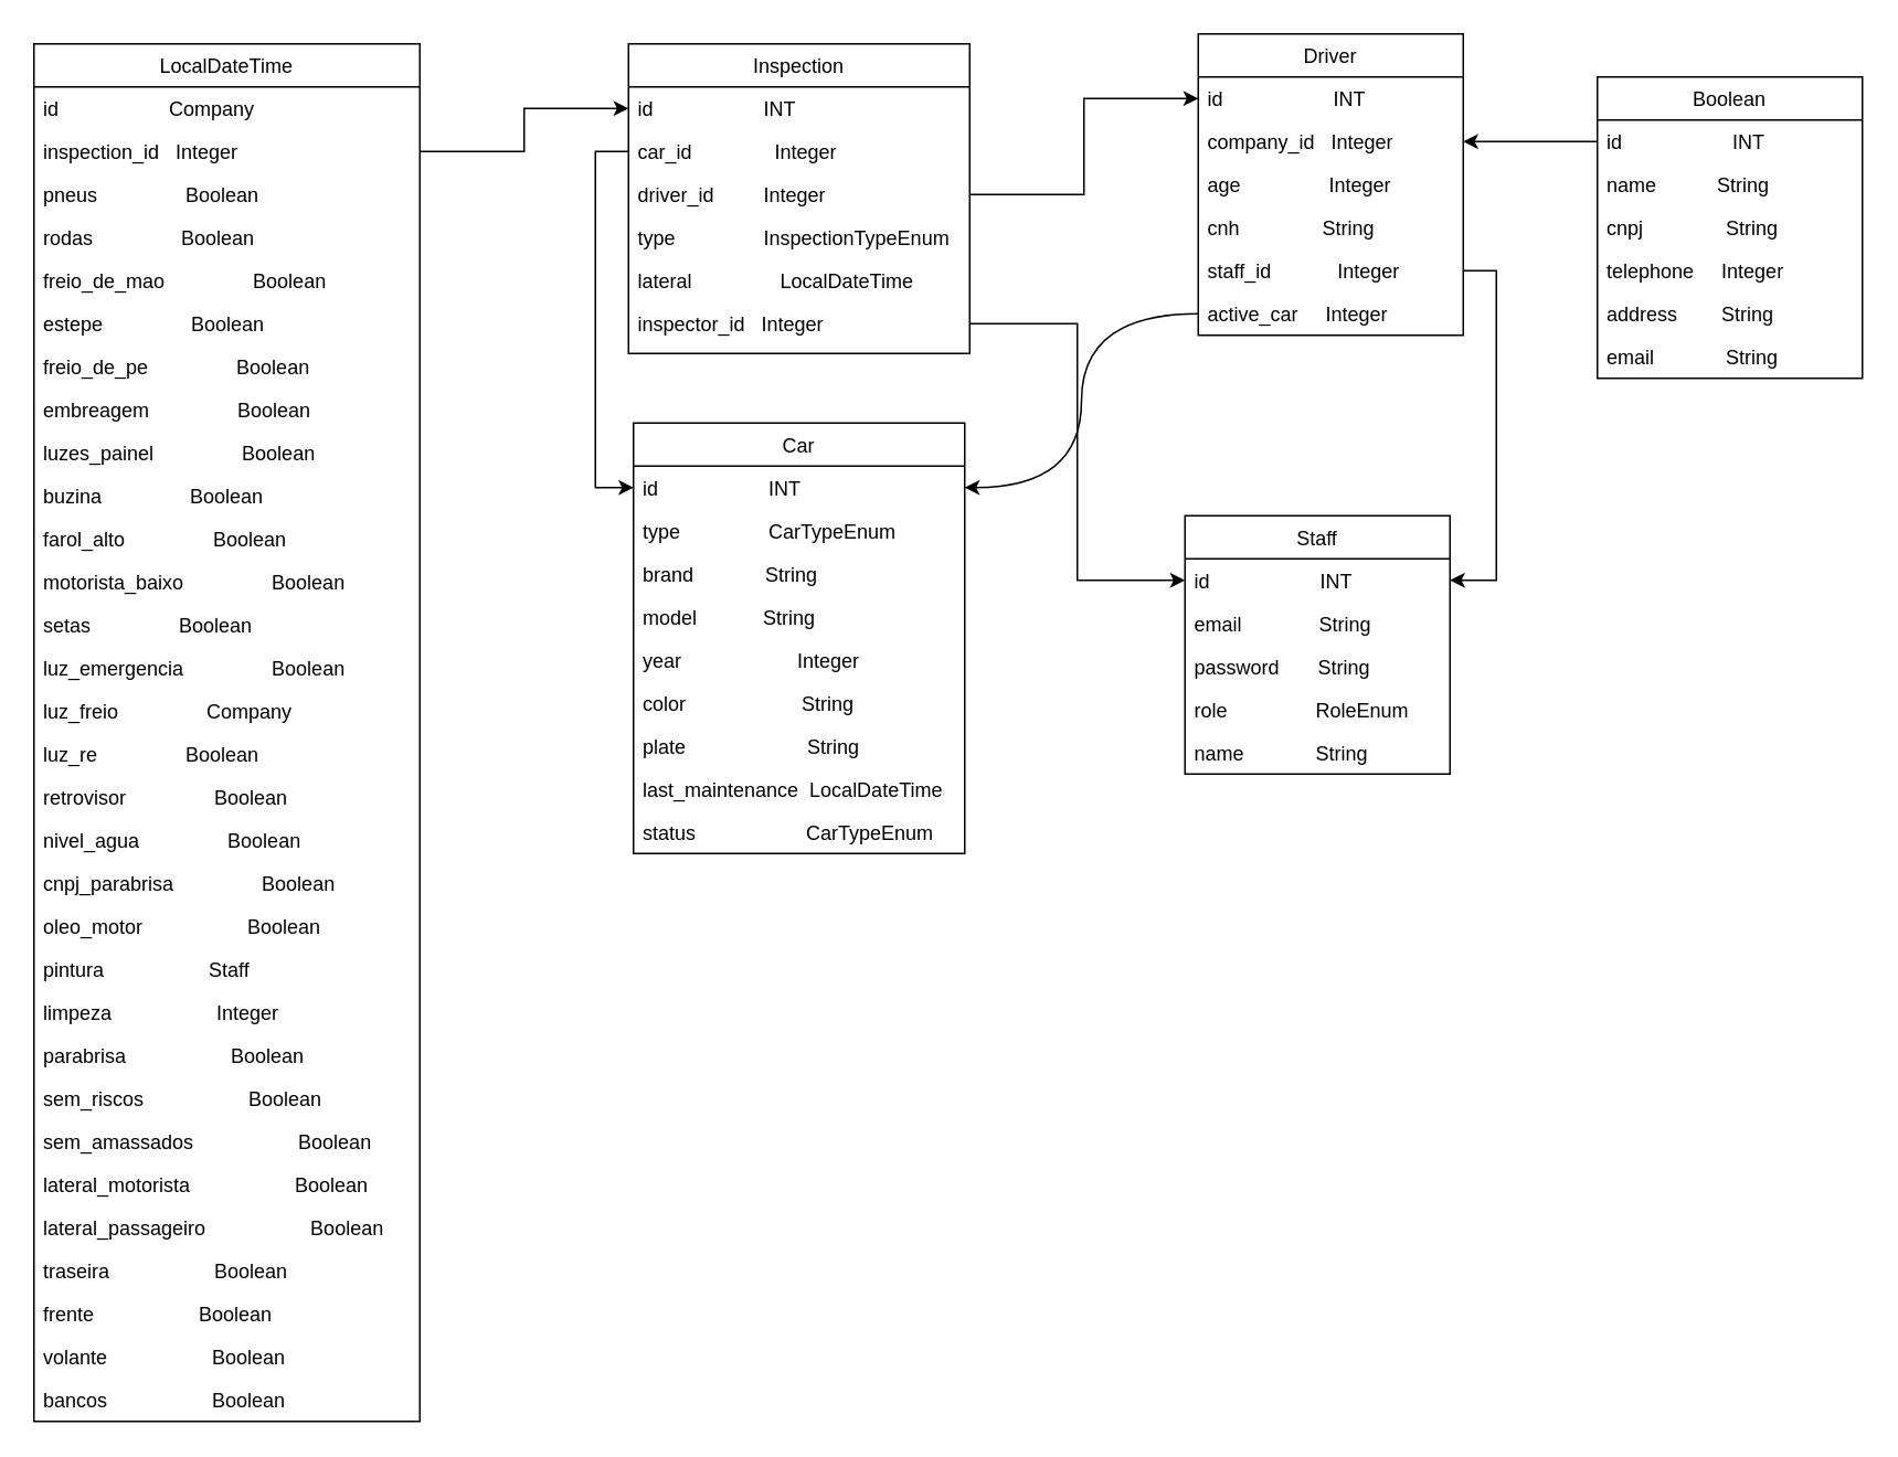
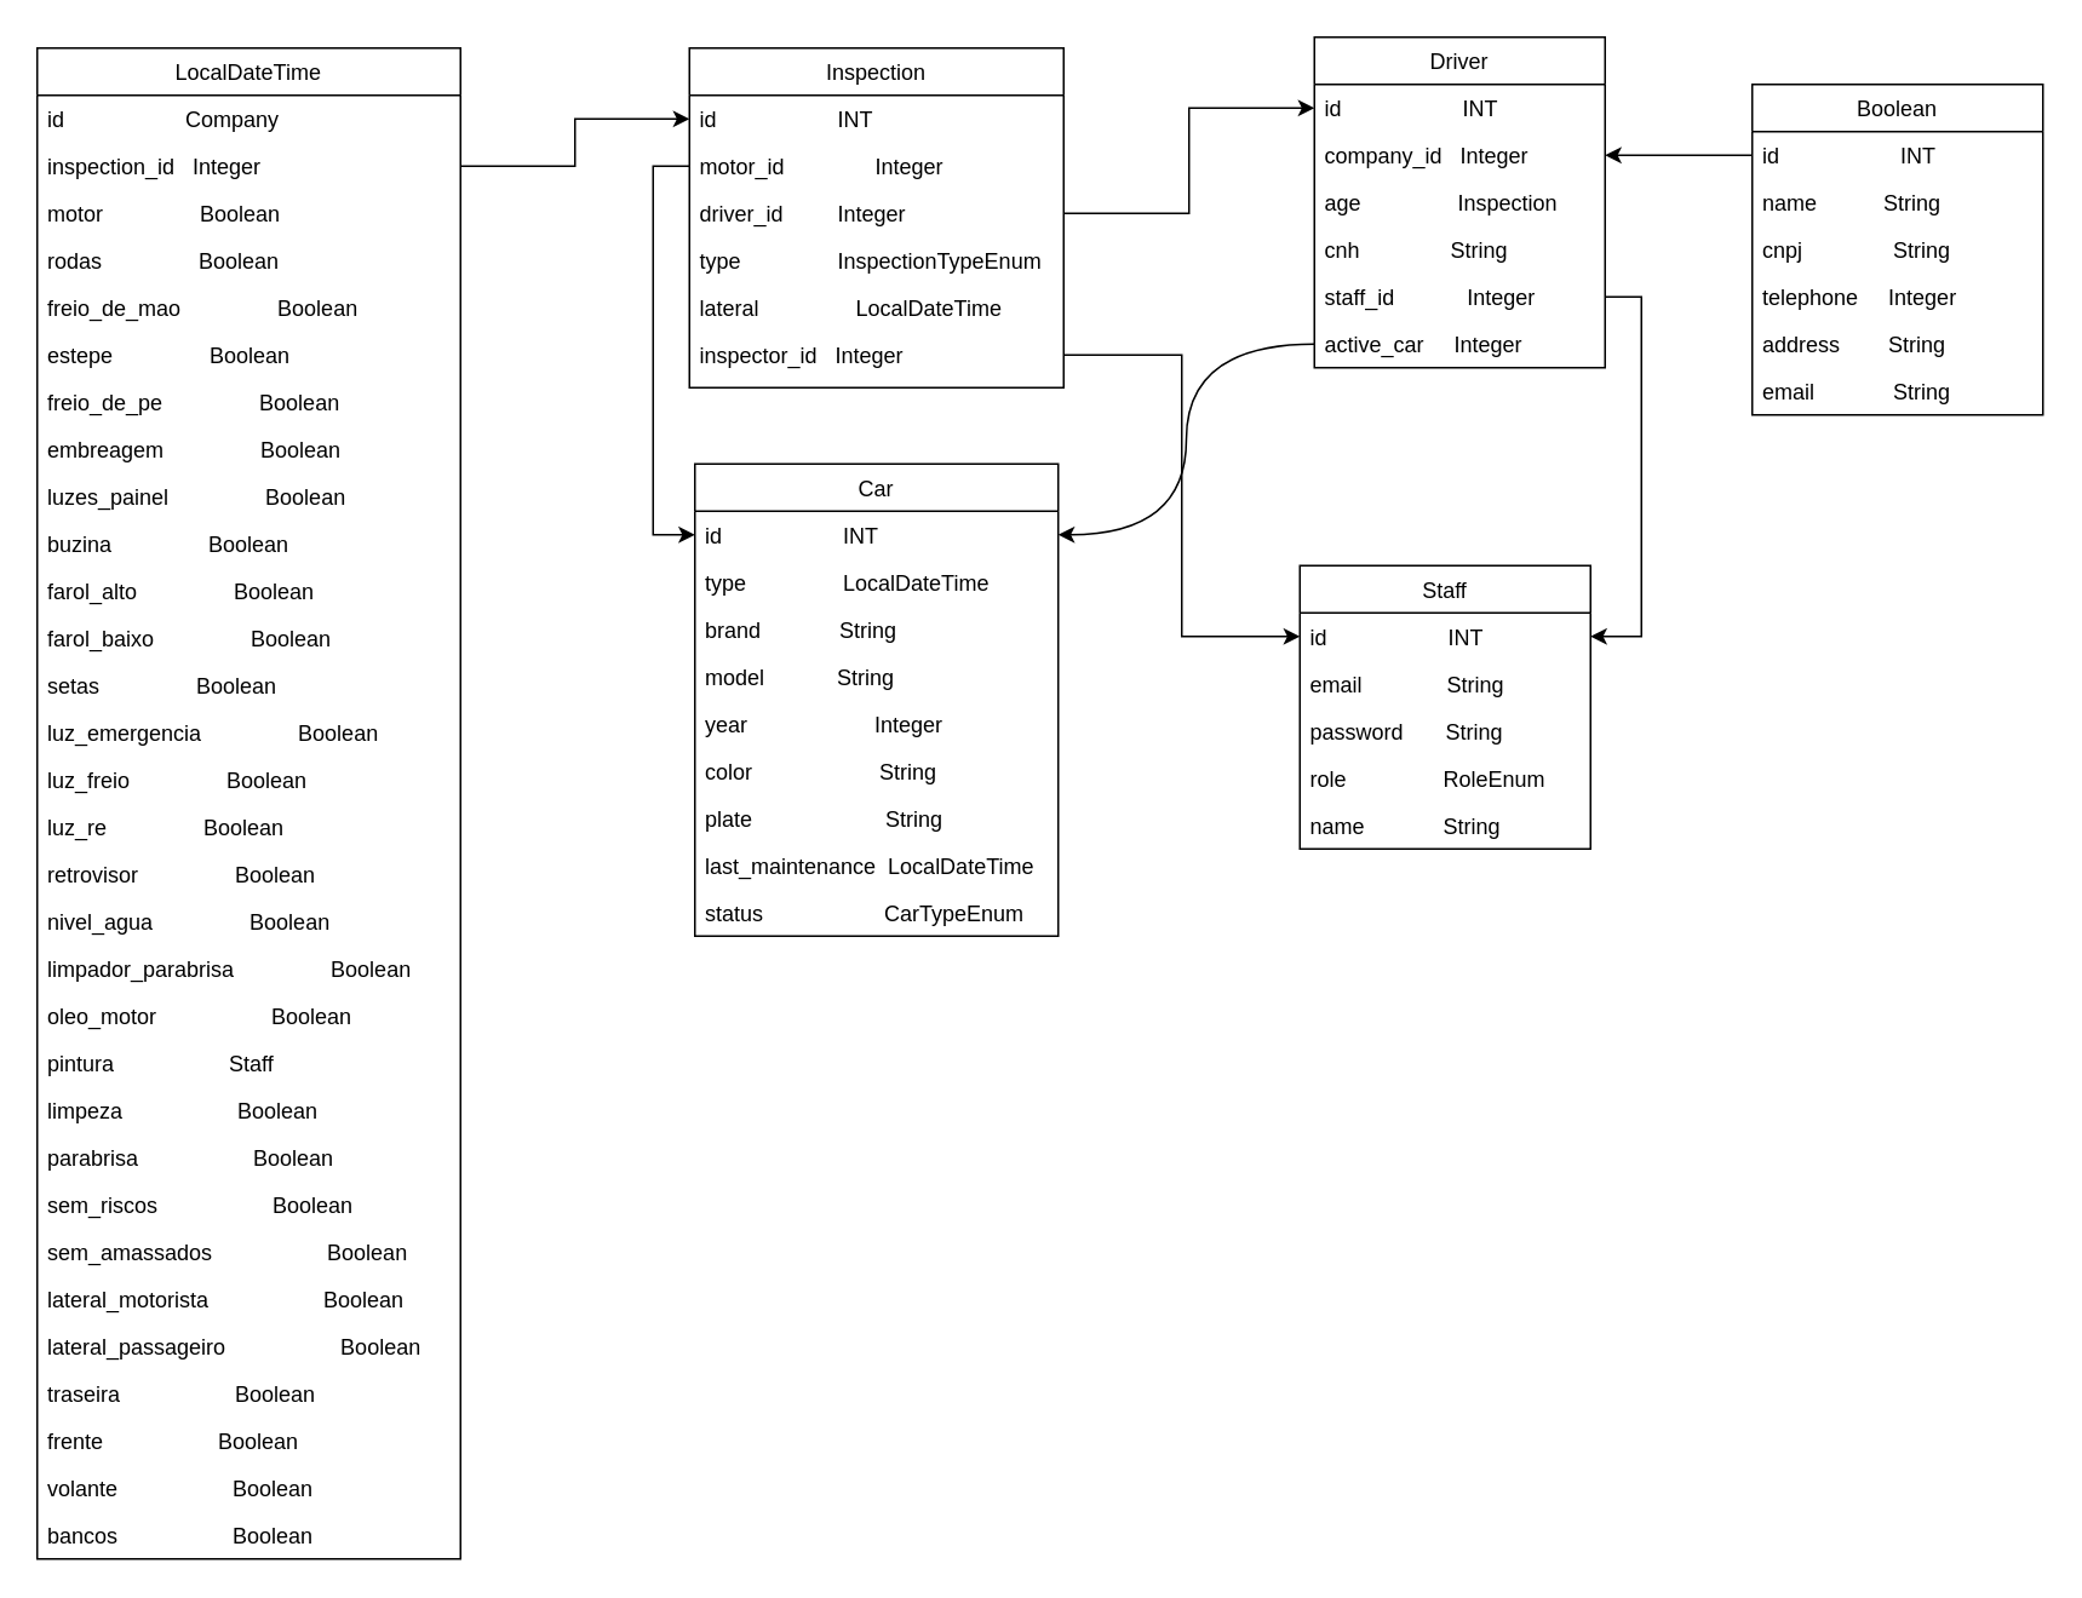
- <mxCell id="28" value="car_id               Integer" style="text;align=left;verticalAlign=top;spacingLeft=4;spacingRight=4;overflow=hidden;rotatable=0;points=[[0,0.5],[1,0.5]];portConstraint=eastwest;rounded=0;shadow=0;html=0;" parent="26" vertex="1"><mxGeometry y="52" width="206" height="26" as="geometry" /></mxCell>
+ <mxCell id="28" value="motor_id               Integer" style="text;align=left;verticalAlign=top;spacingLeft=4;spacingRight=4;overflow=hidden;rotatable=0;points=[[0,0.5],[1,0.5]];portConstraint=eastwest;rounded=0;shadow=0;html=0;" parent="26" vertex="1"><mxGeometry y="52" width="206" height="26" as="geometry" /></mxCell>
- <mxCell id="21" value="age                Integer" style="text;align=left;verticalAlign=top;spacingLeft=4;spacingRight=4;overflow=hidden;rotatable=0;points=[[0,0.5],[1,0.5]];portConstraint=eastwest;rounded=0;shadow=0;html=0;" parent="18" vertex="1"><mxGeometry y="78" width="160" height="26" as="geometry" /></mxCell>
+ <mxCell id="21" value="age                Inspection" style="text;align=left;verticalAlign=top;spacingLeft=4;spacingRight=4;overflow=hidden;rotatable=0;points=[[0,0.5],[1,0.5]];portConstraint=eastwest;rounded=0;shadow=0;html=0;" parent="18" vertex="1"><mxGeometry y="78" width="160" height="26" as="geometry" /></mxCell>
- <mxCell id="48" value="pneus                Boolean    &#10;" style="text;align=left;verticalAlign=top;spacingLeft=4;spacingRight=4;overflow=hidden;rotatable=0;points=[[0,0.5],[1,0.5]];portConstraint=eastwest;rounded=0;shadow=0;html=0;" parent="45" vertex="1"><mxGeometry y="78" width="233" height="26" as="geometry" /></mxCell>
+ <mxCell id="48" value="motor                Boolean    &#10;" style="text;align=left;verticalAlign=top;spacingLeft=4;spacingRight=4;overflow=hidden;rotatable=0;points=[[0,0.5],[1,0.5]];portConstraint=eastwest;rounded=0;shadow=0;html=0;" parent="45" vertex="1"><mxGeometry y="78" width="233" height="26" as="geometry" /></mxCell>
- <mxCell id="10" value="type                CarTypeEnum" style="text;align=left;verticalAlign=top;spacingLeft=4;spacingRight=4;overflow=hidden;rotatable=0;points=[[0,0.5],[1,0.5]];portConstraint=eastwest;rounded=0;shadow=0;html=0;" parent="8" vertex="1"><mxGeometry y="52" width="200" height="26" as="geometry" /></mxCell>
+ <mxCell id="10" value="type                LocalDateTime" style="text;align=left;verticalAlign=top;spacingLeft=4;spacingRight=4;overflow=hidden;rotatable=0;points=[[0,0.5],[1,0.5]];portConstraint=eastwest;rounded=0;shadow=0;html=0;" parent="8" vertex="1"><mxGeometry y="52" width="200" height="26" as="geometry" /></mxCell>
- <mxCell id="57" value="motorista_baixo                Boolean   " style="text;align=left;verticalAlign=top;spacingLeft=4;spacingRight=4;overflow=hidden;rotatable=0;points=[[0,0.5],[1,0.5]];portConstraint=eastwest;rounded=0;shadow=0;html=0;" parent="45" vertex="1"><mxGeometry y="312" width="233" height="26" as="geometry" /></mxCell>
+ <mxCell id="57" value="farol_baixo                Boolean   " style="text;align=left;verticalAlign=top;spacingLeft=4;spacingRight=4;overflow=hidden;rotatable=0;points=[[0,0.5],[1,0.5]];portConstraint=eastwest;rounded=0;shadow=0;html=0;" parent="45" vertex="1"><mxGeometry y="312" width="233" height="26" as="geometry" /></mxCell>
- <mxCell id="60" value="luz_freio                Company   " style="text;align=left;verticalAlign=top;spacingLeft=4;spacingRight=4;overflow=hidden;rotatable=0;points=[[0,0.5],[1,0.5]];portConstraint=eastwest;rounded=0;shadow=0;html=0;" parent="45" vertex="1"><mxGeometry y="390" width="233" height="26" as="geometry" /></mxCell>
+ <mxCell id="60" value="luz_freio                Boolean   " style="text;align=left;verticalAlign=top;spacingLeft=4;spacingRight=4;overflow=hidden;rotatable=0;points=[[0,0.5],[1,0.5]];portConstraint=eastwest;rounded=0;shadow=0;html=0;" parent="45" vertex="1"><mxGeometry y="390" width="233" height="26" as="geometry" /></mxCell>
- <mxCell id="64" value="cnpj_parabrisa                Boolean   " style="text;align=left;verticalAlign=top;spacingLeft=4;spacingRight=4;overflow=hidden;rotatable=0;points=[[0,0.5],[1,0.5]];portConstraint=eastwest;rounded=0;shadow=0;html=0;" parent="45" vertex="1"><mxGeometry y="494" width="233" height="26" as="geometry" /></mxCell>
+ <mxCell id="64" value="limpador_parabrisa                Boolean   " style="text;align=left;verticalAlign=top;spacingLeft=4;spacingRight=4;overflow=hidden;rotatable=0;points=[[0,0.5],[1,0.5]];portConstraint=eastwest;rounded=0;shadow=0;html=0;" parent="45" vertex="1"><mxGeometry y="494" width="233" height="26" as="geometry" /></mxCell>
- <mxCell id="67" value="limpeza                   Integer   " style="text;align=left;verticalAlign=top;spacingLeft=4;spacingRight=4;overflow=hidden;rotatable=0;points=[[0,0.5],[1,0.5]];portConstraint=eastwest;rounded=0;shadow=0;html=0;" parent="45" vertex="1"><mxGeometry y="572" width="233" height="26" as="geometry" /></mxCell>
+ <mxCell id="67" value="limpeza                   Boolean   " style="text;align=left;verticalAlign=top;spacingLeft=4;spacingRight=4;overflow=hidden;rotatable=0;points=[[0,0.5],[1,0.5]];portConstraint=eastwest;rounded=0;shadow=0;html=0;" parent="45" vertex="1"><mxGeometry y="572" width="233" height="26" as="geometry" /></mxCell>
